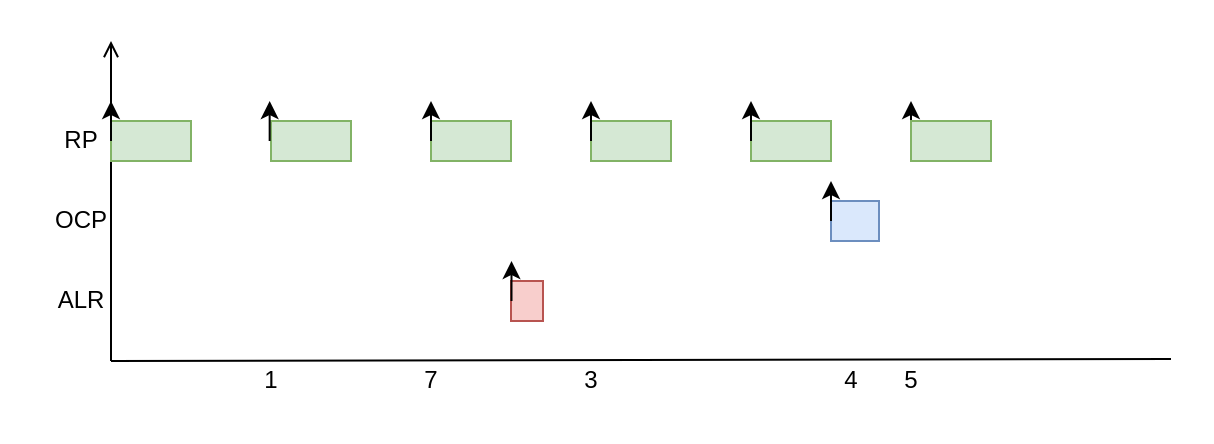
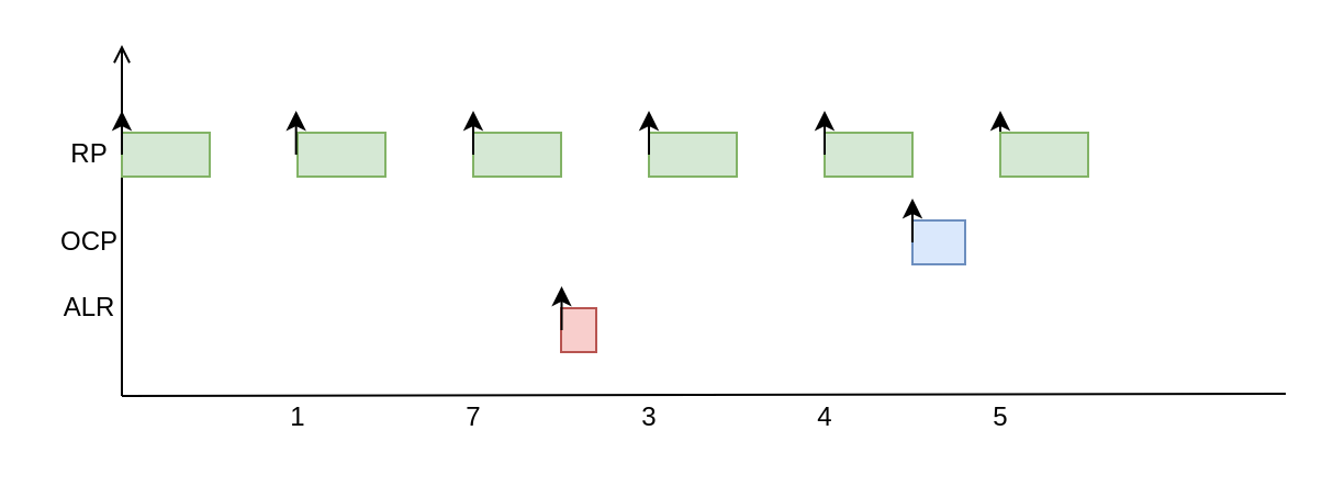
- <mxCell id="9" value="ALR" style="text;html=1;align=center;verticalAlign=middle;resizable=0;points=[];;autosize=1;" vertex="1" parent="1"><mxGeometry x="20" y="140" width="40" height="20" as="geometry" /></mxCell>
+ <mxCell id="9" value="ALR" style="text;html=1;align=center;verticalAlign=middle;resizable=0;points=[];;autosize=1;" vertex="1" parent="1"><mxGeometry x="20" y="130" width="40" height="20" as="geometry" /></mxCell>
- <mxCell id="7" value="4" style="text;html=1;align=center;verticalAlign=middle;resizable=0;points=[];;autosize=1;" vertex="1" parent="1"><mxGeometry x="415" y="180" width="20" height="20" as="geometry" /></mxCell>
+ <mxCell id="7" value="4" style="text;html=1;align=center;verticalAlign=middle;resizable=0;points=[];;autosize=1;" vertex="1" parent="1"><mxGeometry x="365" y="180" width="20" height="20" as="geometry" /></mxCell>
